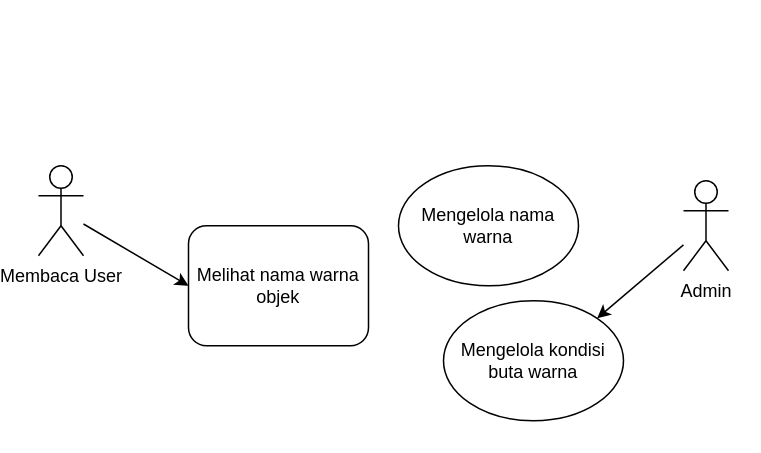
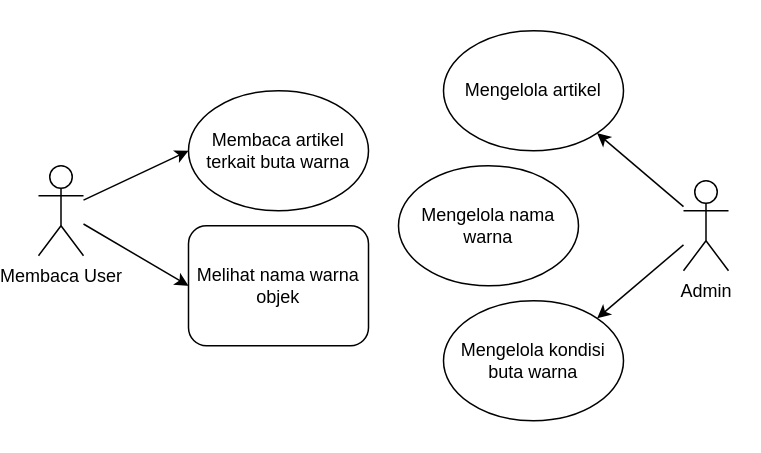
+ <mxCell id="10" value="Mengelola artikel" style="ellipse;whiteSpace=wrap;html=1;" vertex="1" parent="1"><mxGeometry x="290" y="20" width="120" height="80" as="geometry" /></mxCell>
+ <mxCell id="8" value="Membaca artikel terkait buta warna" style="ellipse;whiteSpace=wrap;html=1;" vertex="1" parent="1"><mxGeometry x="120" y="60" width="120" height="80" as="geometry" /></mxCell>
+ <mxCell id="6" style="edgeStyle=none;html=1;entryX=1;entryY=1;entryDx=0;entryDy=0;" edge="1" parent="1" source="7" target="10"><mxGeometry relative="1" as="geometry" /></mxCell>
+ <mxCell id="2" style="edgeStyle=none;html=1;entryX=0;entryY=0.5;entryDx=0;entryDy=0;" edge="1" parent="1" source="4" target="8"><mxGeometry relative="1" as="geometry" /></mxCell>
